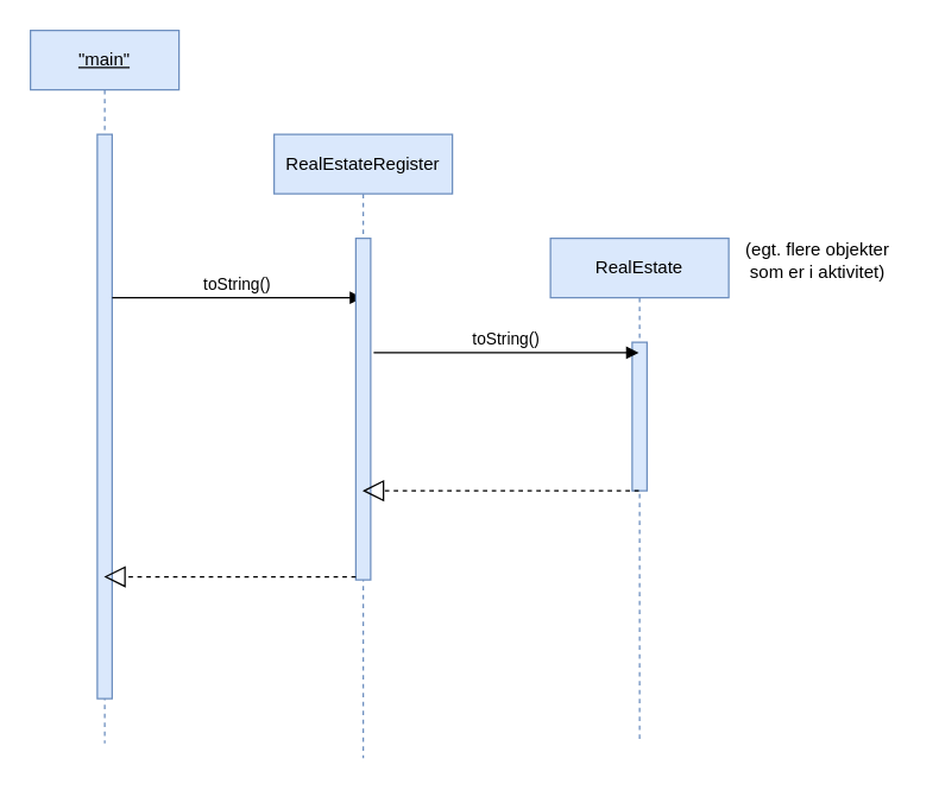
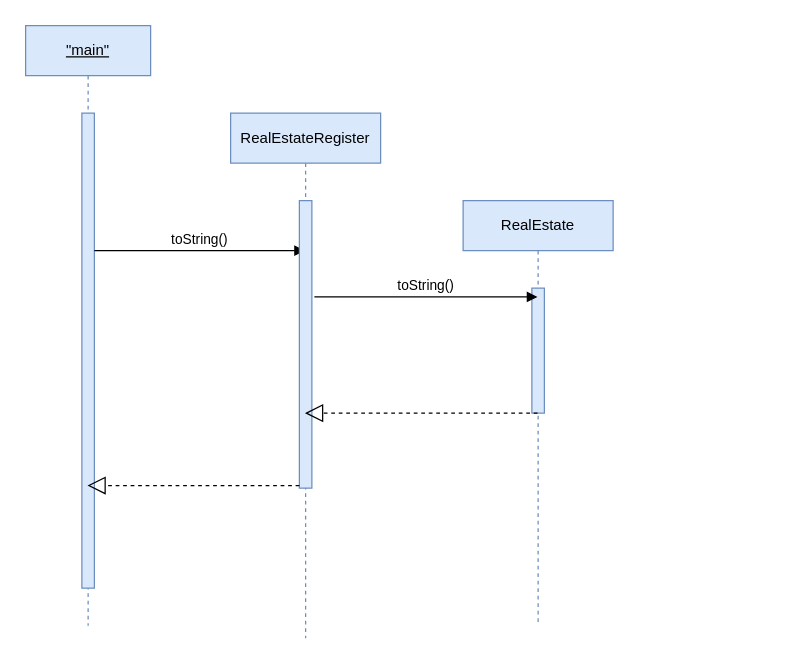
- <mxCell id="9" value="(egt. flere objekter som er i aktivitet)" style="text;html=1;strokeColor=none;fillColor=none;align=center;verticalAlign=middle;whiteSpace=wrap;rounded=0;" parent="1" vertex="1"><mxGeometry x="490" y="160" width="120" height="30" as="geometry" /></mxCell>
